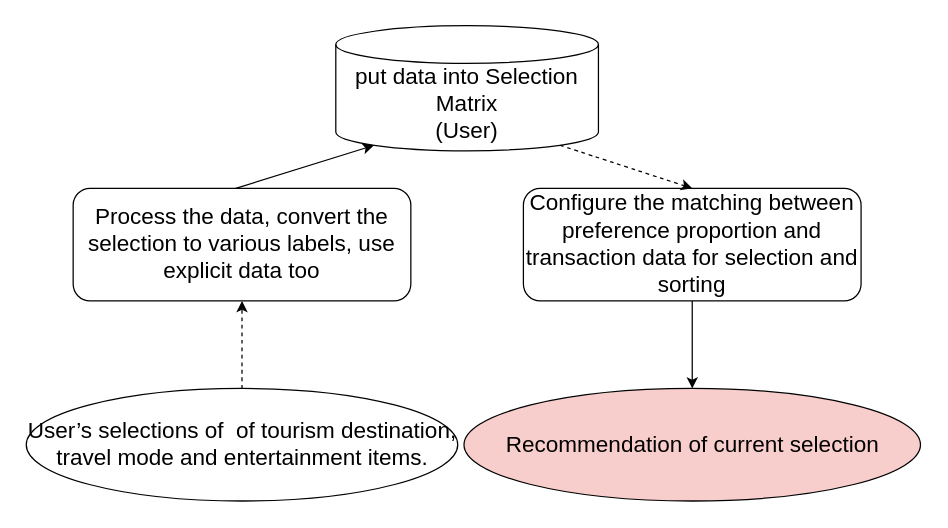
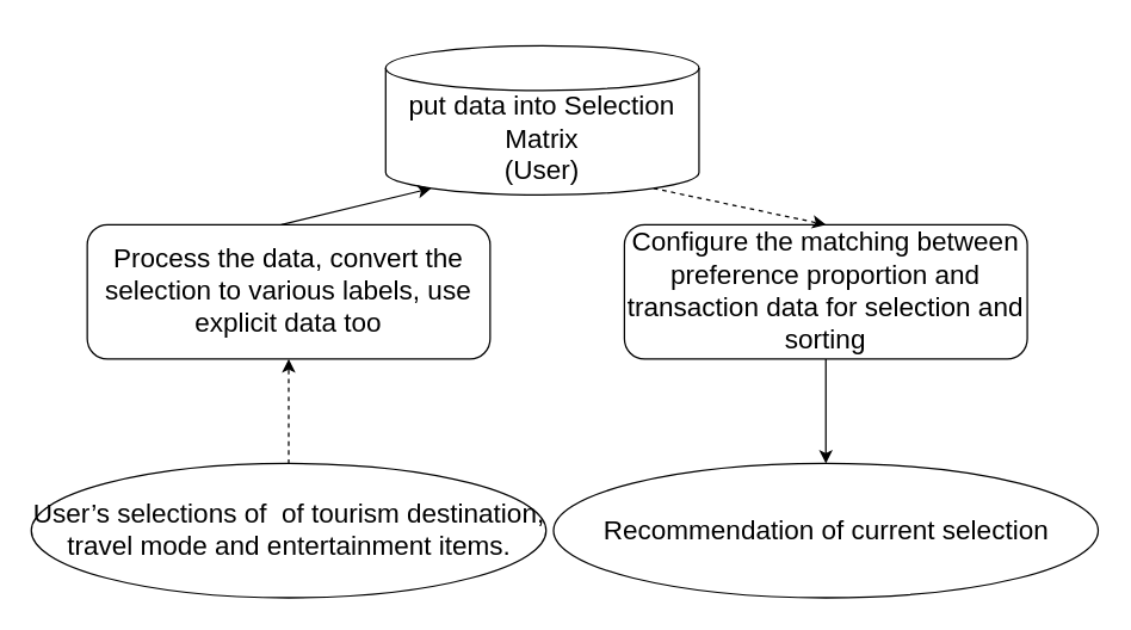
- <mxCell id="4" value="&lt;font style=&quot;font-size: 18px;&quot;&gt;put data into Selection Matrix&lt;br&gt;(User)&lt;/font&gt;" style="shape=cylinder3;whiteSpace=wrap;html=1;boundedLbl=1;backgroundOutline=1;size=15;" vertex="1" parent="1"><mxGeometry x="268" y="20" width="210" height="100" as="geometry" /></mxCell>
+ <mxCell id="4" value="&lt;font style=&quot;font-size: 18px;&quot;&gt;put data into Selection Matrix&lt;br&gt;(User)&lt;/font&gt;" style="shape=cylinder3;whiteSpace=wrap;html=1;boundedLbl=1;backgroundOutline=1;size=15;" vertex="1" parent="1"><mxGeometry x="258" y="30" width="210" height="100" as="geometry" /></mxCell>
- <mxCell id="10" value="Recommendation of current&amp;nbsp;selection" style="ellipse;whiteSpace=wrap;html=1;fontSize=18;fillColor=#f8cecc;" vertex="1" parent="1"><mxGeometry x="370.5" y="310" width="365" height="90" as="geometry" /></mxCell>
+ <mxCell id="10" value="Recommendation of current&amp;nbsp;selection" style="ellipse;whiteSpace=wrap;html=1;fontSize=18;" vertex="1" parent="1"><mxGeometry x="370.5" y="310" width="365" height="90" as="geometry" /></mxCell>
